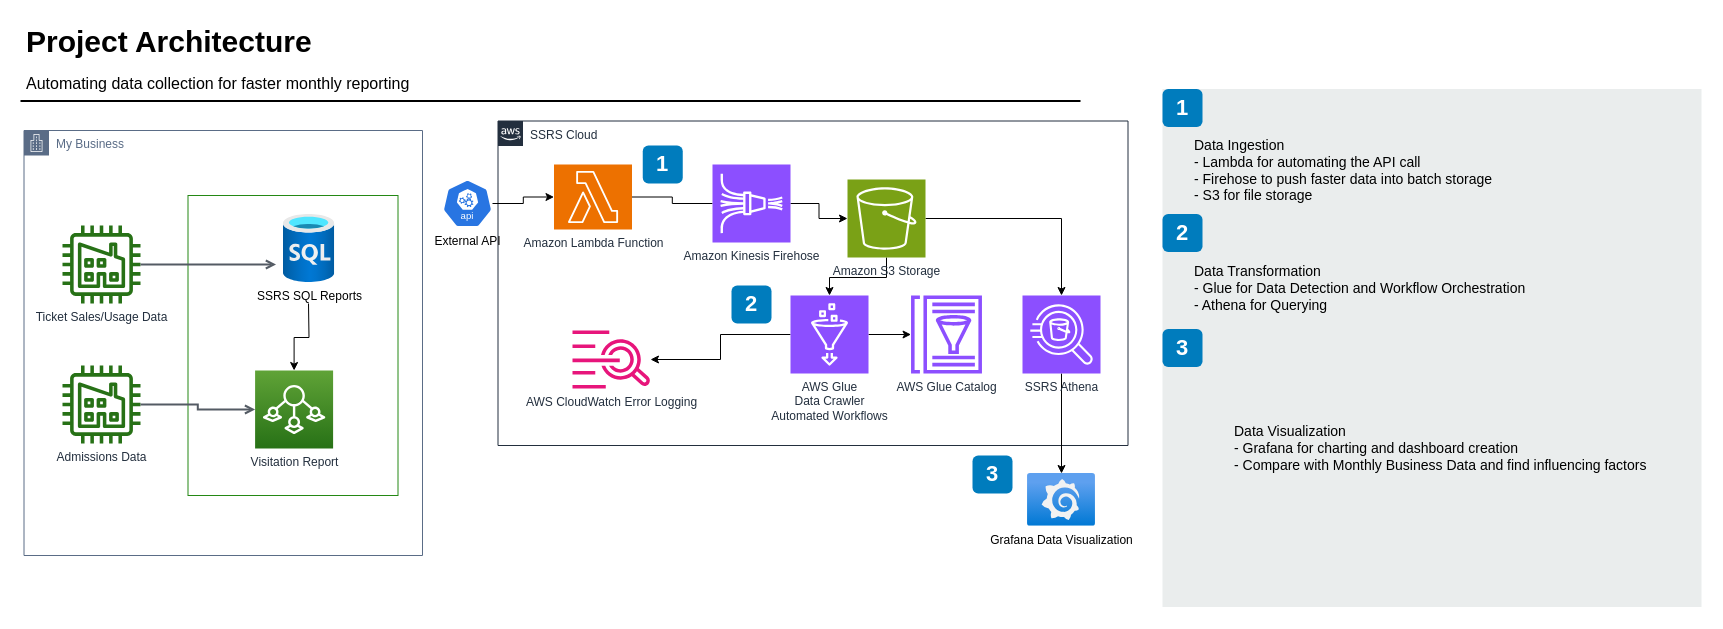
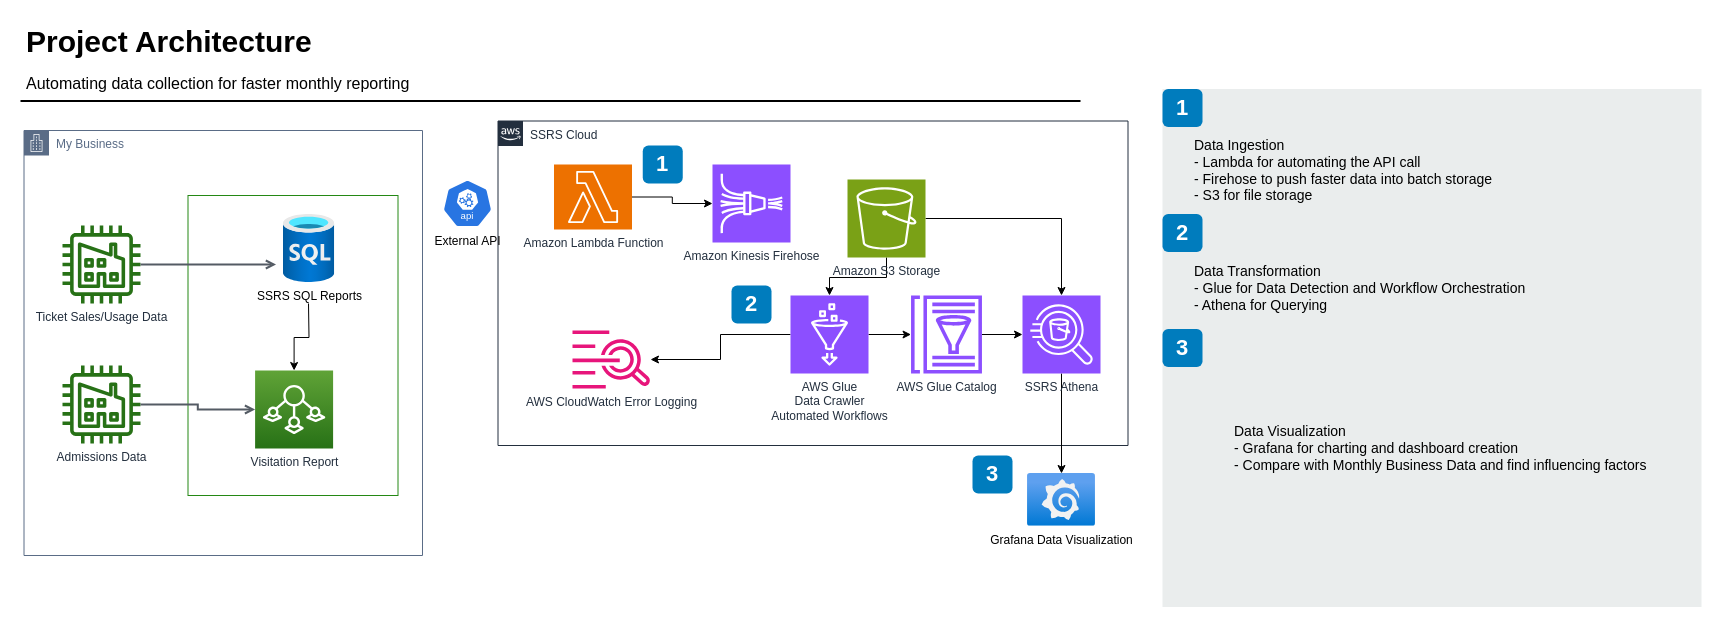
- <mxCell id="41" value="" style="edgeStyle=orthogonalEdgeStyle;rounded=0;orthogonalLoop=1;jettySize=auto;html=1;" edge="1" parent="1" source="42" target="9"><mxGeometry relative="1" as="geometry" /></mxCell>
- <mxCell id="8" value="" style="edgeStyle=orthogonalEdgeStyle;rounded=0;orthogonalLoop=1;jettySize=auto;html=1;endArrow=none;" edge="1" parent="2" source="9" target="11"><mxGeometry relative="1" as="geometry" /></mxCell>
+ <mxCell id="8" value="" style="edgeStyle=orthogonalEdgeStyle;rounded=0;orthogonalLoop=1;jettySize=auto;html=1;" edge="1" parent="2" source="9" target="11"><mxGeometry relative="1" as="geometry" /></mxCell>
- <mxCell id="10" value="" style="edgeStyle=orthogonalEdgeStyle;rounded=0;orthogonalLoop=1;jettySize=auto;html=1;" edge="1" parent="2" source="11" target="5"><mxGeometry relative="1" as="geometry" /></mxCell>
+ <mxCell id="16" value="" style="edgeStyle=orthogonalEdgeStyle;rounded=0;orthogonalLoop=1;jettySize=auto;html=1;" edge="1" parent="2" source="17" target="19"><mxGeometry relative="1" as="geometry" /></mxCell>
